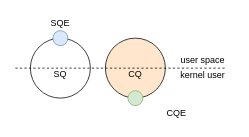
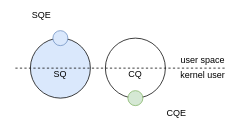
- <mxCell id="9" value="SQE" style="text;html=1;strokeColor=none;fillColor=none;align=center;verticalAlign=middle;whiteSpace=wrap;rounded=0;" vertex="1" parent="1"><mxGeometry x="60" y="20" width="40" height="20" as="geometry" /></mxCell>
+ <mxCell id="9" value="SQE" style="text;html=1;strokeColor=none;fillColor=none;align=center;verticalAlign=middle;whiteSpace=wrap;rounded=0;" vertex="1" parent="1"><mxGeometry x="35" y="10" width="40" height="20" as="geometry" /></mxCell>
- <mxCell id="3" value="&lt;br&gt;SQ" style="ellipse;whiteSpace=wrap;html=1;aspect=fixed;" vertex="1" parent="1"><mxGeometry x="40" y="50" width="80" height="80" as="geometry" /></mxCell>
+ <mxCell id="3" value="&lt;br&gt;SQ" style="ellipse;whiteSpace=wrap;html=1;aspect=fixed;fillColor=#dae8fc;" vertex="1" parent="1"><mxGeometry x="40" y="50" width="80" height="80" as="geometry" /></mxCell>
- <mxCell id="2" value="&lt;br&gt;CQ" style="ellipse;whiteSpace=wrap;html=1;aspect=fixed;fillColor=#ffe6cc;" vertex="1" parent="1"><mxGeometry x="140" y="50" width="80" height="80" as="geometry" /></mxCell>
+ <mxCell id="2" value="&lt;br&gt;CQ" style="ellipse;whiteSpace=wrap;html=1;aspect=fixed;" vertex="1" parent="1"><mxGeometry x="140" y="50" width="80" height="80" as="geometry" /></mxCell>
